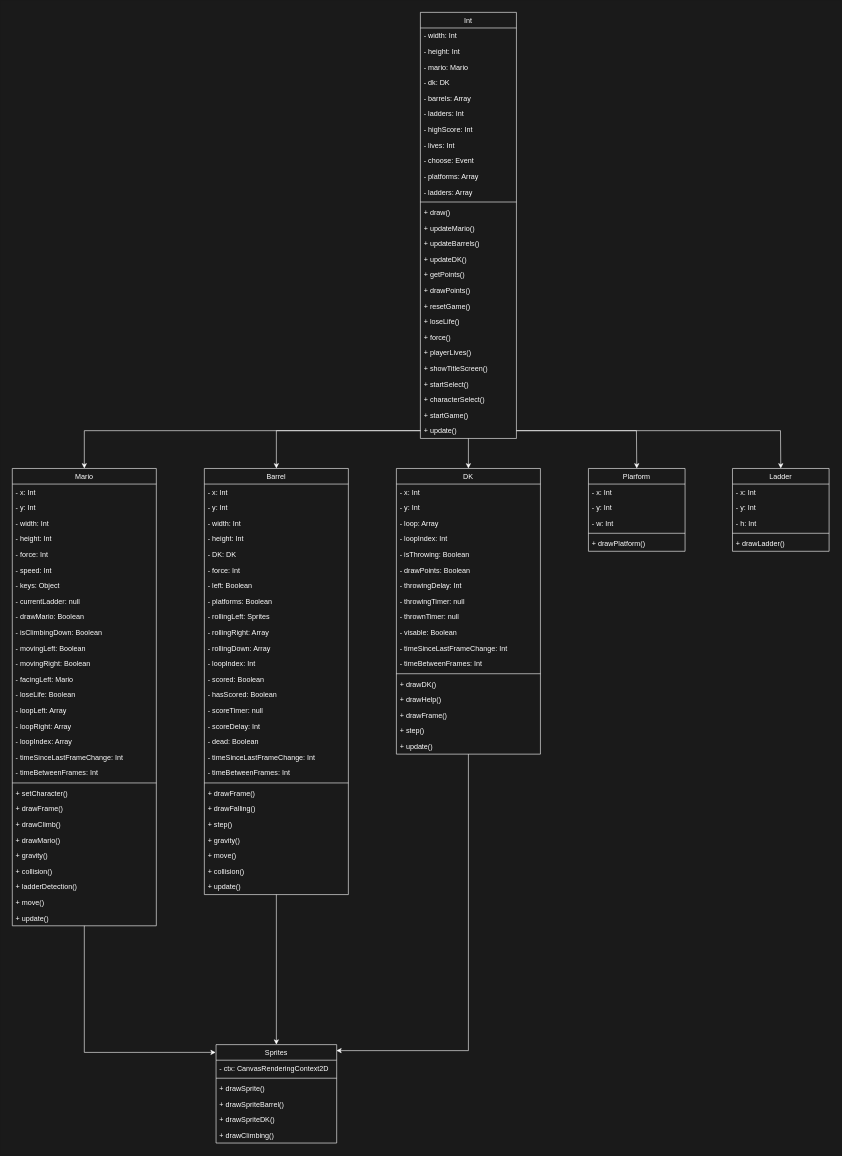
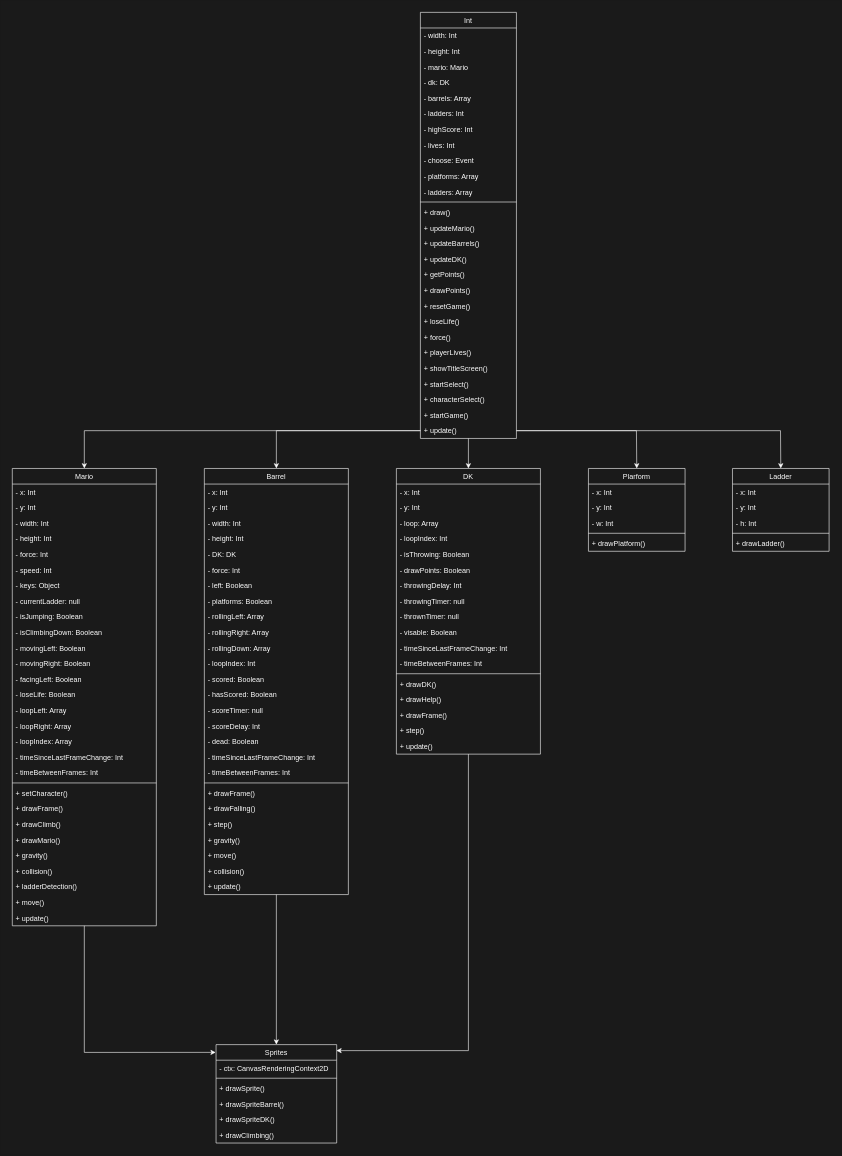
- <mxCell id="11" value="- drawMario: Boolean" style="text;align=left;verticalAlign=top;spacingLeft=4;spacingRight=4;overflow=hidden;rotatable=0;points=[[0,0.5],[1,0.5]];portConstraint=eastwest;fontColor=#FFFFFF;" parent="2" vertex="1"><mxGeometry y="234" width="240" height="26" as="geometry" /></mxCell>
+ <mxCell id="11" value="- isJumping: Boolean" style="text;align=left;verticalAlign=top;spacingLeft=4;spacingRight=4;overflow=hidden;rotatable=0;points=[[0,0.5],[1,0.5]];portConstraint=eastwest;fontColor=#FFFFFF;" parent="2" vertex="1"><mxGeometry y="234" width="240" height="26" as="geometry" /></mxCell>
- <mxCell id="41" value="- rollingLeft: Sprites" style="text;align=left;verticalAlign=top;spacingLeft=4;spacingRight=4;overflow=hidden;rotatable=0;points=[[0,0.5],[1,0.5]];portConstraint=eastwest;fontColor=#FFFFFF;" parent="32" vertex="1"><mxGeometry y="234" width="240" height="26" as="geometry" /></mxCell>
+ <mxCell id="41" value="- rollingLeft: Array" style="text;align=left;verticalAlign=top;spacingLeft=4;spacingRight=4;overflow=hidden;rotatable=0;points=[[0,0.5],[1,0.5]];portConstraint=eastwest;fontColor=#FFFFFF;" parent="32" vertex="1"><mxGeometry y="234" width="240" height="26" as="geometry" /></mxCell>
- <mxCell id="15" value="- facingLeft: Mario" style="text;align=left;verticalAlign=top;spacingLeft=4;spacingRight=4;overflow=hidden;rotatable=0;points=[[0,0.5],[1,0.5]];portConstraint=eastwest;fontColor=#FFFFFF;" parent="2" vertex="1"><mxGeometry y="338" width="240" height="26" as="geometry" /></mxCell>
+ <mxCell id="15" value="- facingLeft: Boolean" style="text;align=left;verticalAlign=top;spacingLeft=4;spacingRight=4;overflow=hidden;rotatable=0;points=[[0,0.5],[1,0.5]];portConstraint=eastwest;fontColor=#FFFFFF;" parent="2" vertex="1"><mxGeometry y="338" width="240" height="26" as="geometry" /></mxCell>
